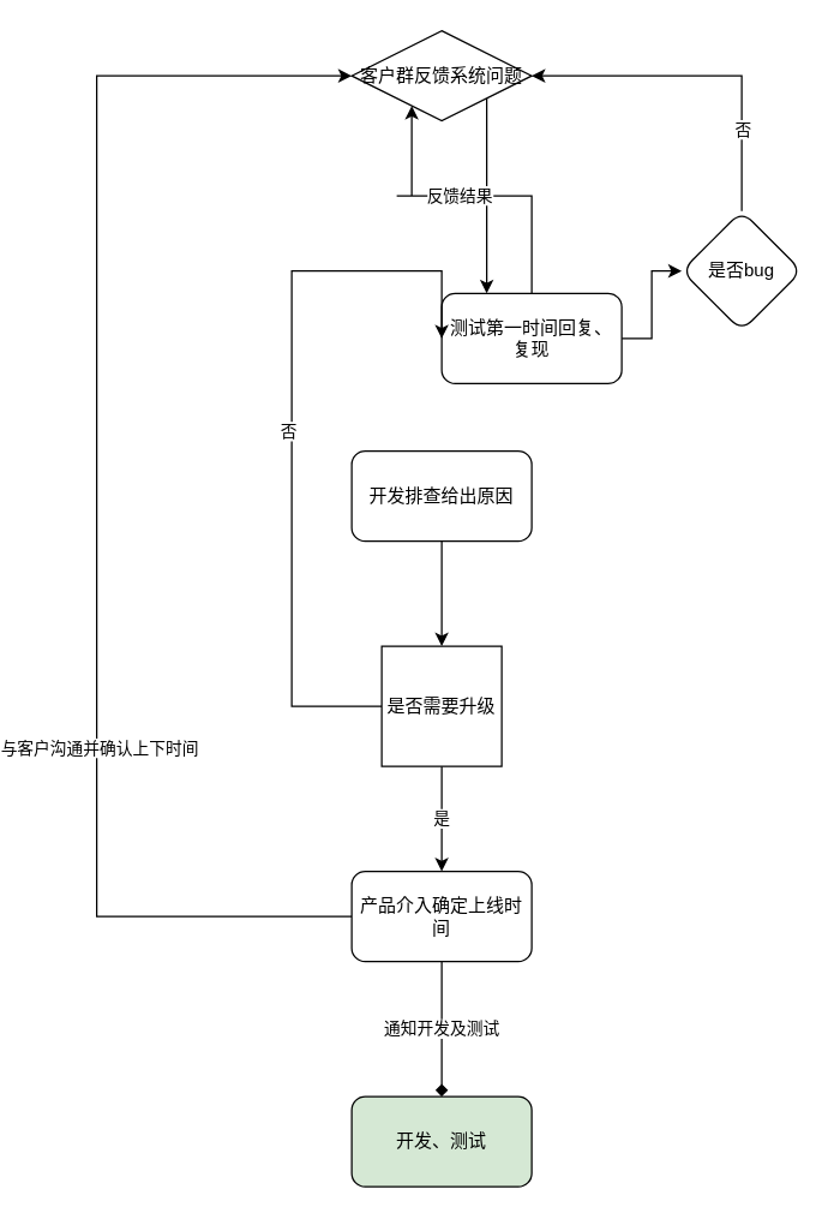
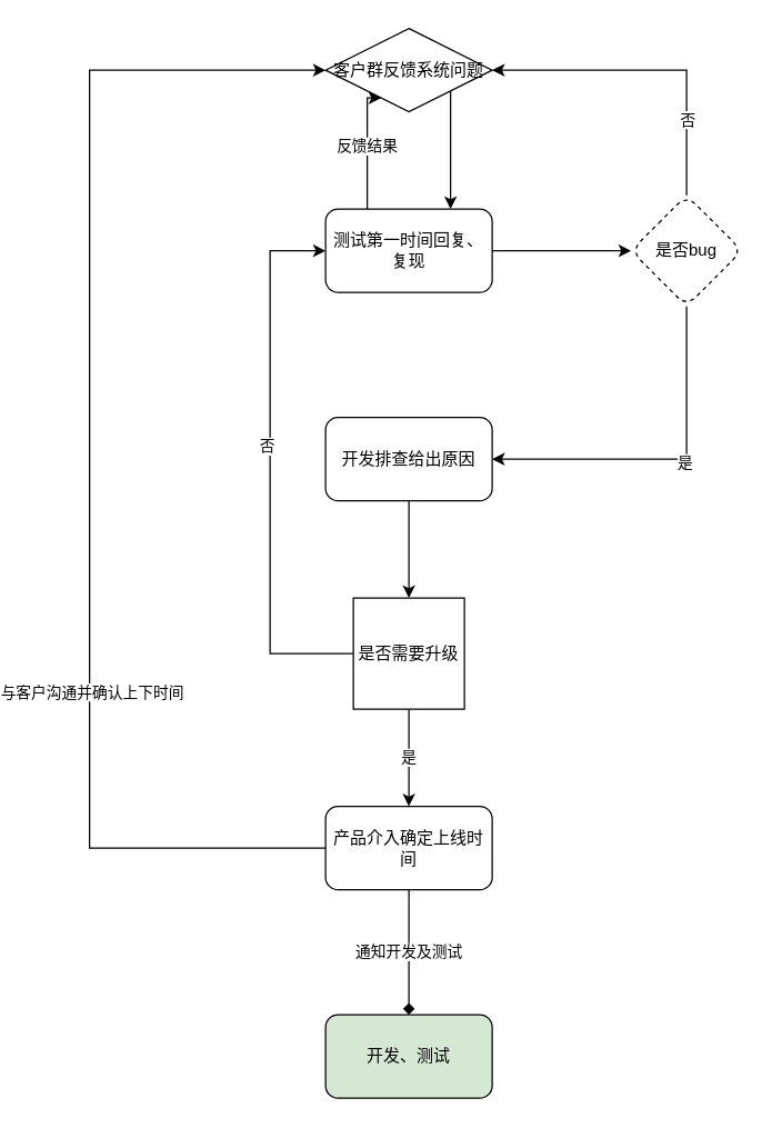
- <mxCell id="13" value="是否bug" style="rhombus;whiteSpace=wrap;html=1;rounded=1;" vertex="1" parent="1"><mxGeometry x="410" y="140" width="80" height="80" as="geometry" /></mxCell>
+ <mxCell id="13" value="是否bug" style="rhombus;whiteSpace=wrap;html=1;rounded=1;dashed=1;" vertex="1" parent="1"><mxGeometry x="410" y="140" width="80" height="80" as="geometry" /></mxCell>
- <mxCell id="6" value="测试第一时间回复、复现" style="rounded=1;whiteSpace=wrap;html=1;" vertex="1" parent="1"><mxGeometry x="250" y="195" width="120" height="60" as="geometry" /></mxCell>
+ <mxCell id="6" value="测试第一时间回复、复现" style="rounded=1;whiteSpace=wrap;html=1;" vertex="1" parent="1"><mxGeometry x="190" y="150" width="120" height="60" as="geometry" /></mxCell>
+ <mxCell id="9" style="edgeStyle=orthogonalEdgeStyle;rounded=0;orthogonalLoop=1;jettySize=auto;html=1;" edge="1" parent="1" source="13" target="8"><mxGeometry relative="1" as="geometry"><Array as="points"><mxPoint x="450" y="330" /></Array></mxGeometry></mxCell>
+ <mxCell id="10" value="是" style="edgeLabel;html=1;align=center;verticalAlign=middle;resizable=0;points=[];" vertex="1" connectable="0" parent="9"><mxGeometry x="-0.104" y="2" relative="1" as="geometry"><mxPoint as="offset" /></mxGeometry></mxCell>
